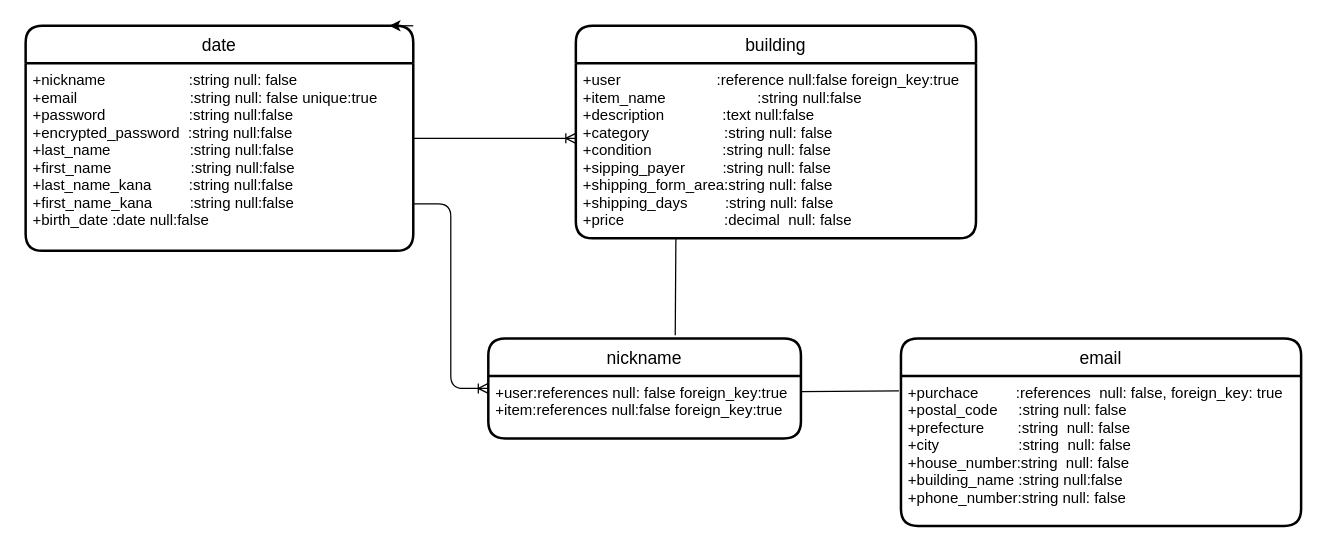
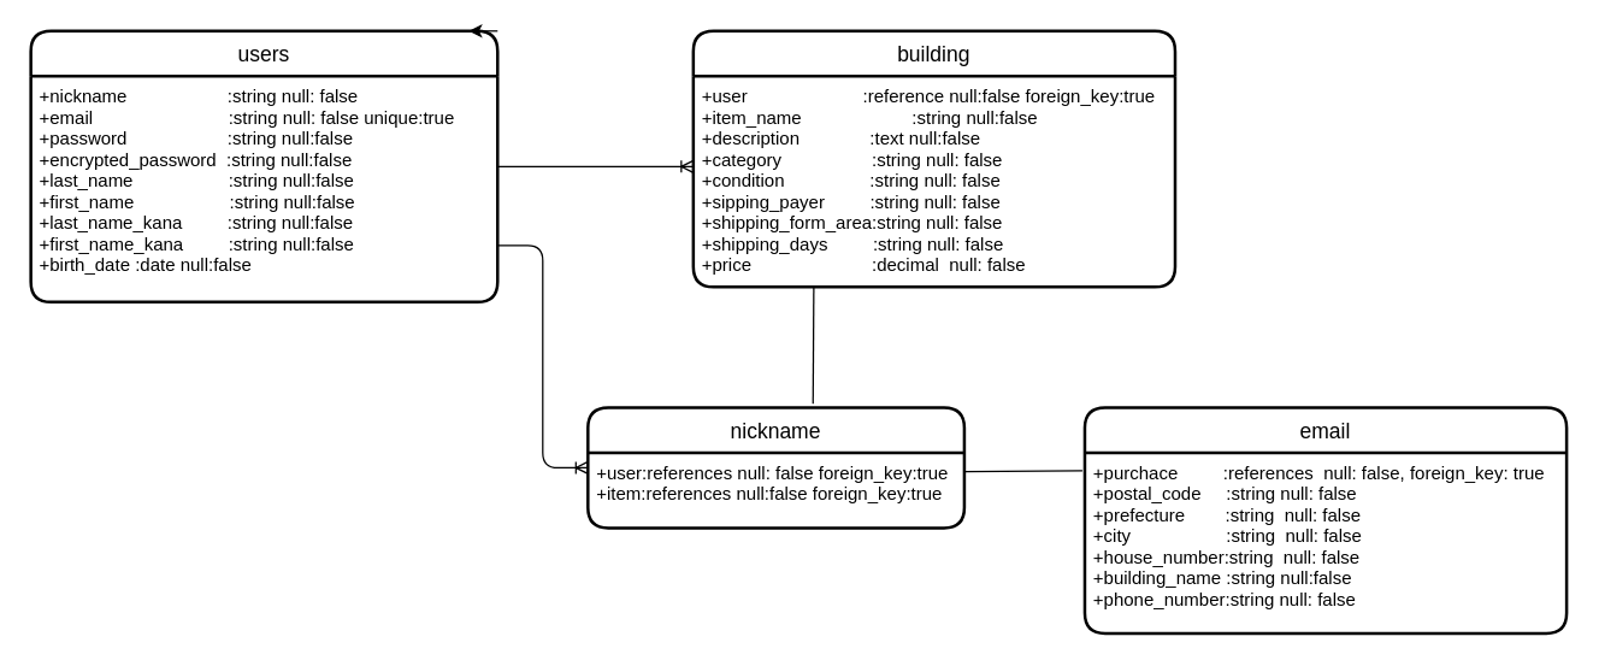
- <mxCell id="2" value="date" style="swimlane;childLayout=stackLayout;horizontal=1;startSize=30;horizontalStack=0;rounded=1;fontSize=14;fontStyle=0;strokeWidth=2;resizeParent=0;resizeLast=1;shadow=0;dashed=0;align=center;" vertex="1" parent="1"><mxGeometry x="20" y="20" width="310" height="180" as="geometry" /></mxCell>
+ <mxCell id="2" value="users" style="swimlane;childLayout=stackLayout;horizontal=1;startSize=30;horizontalStack=0;rounded=1;fontSize=14;fontStyle=0;strokeWidth=2;resizeParent=0;resizeLast=1;shadow=0;dashed=0;align=center;" vertex="1" parent="1"><mxGeometry x="20" y="20" width="310" height="180" as="geometry" /></mxCell>
